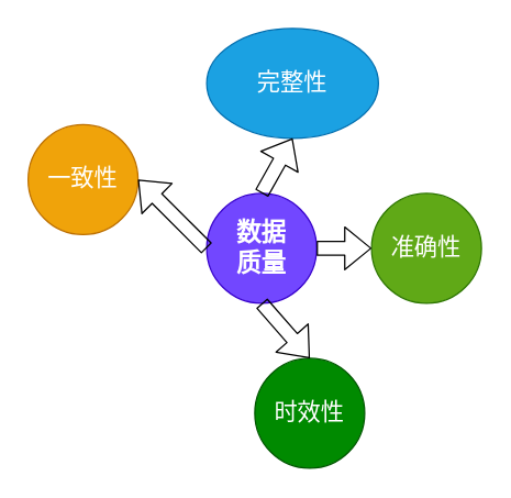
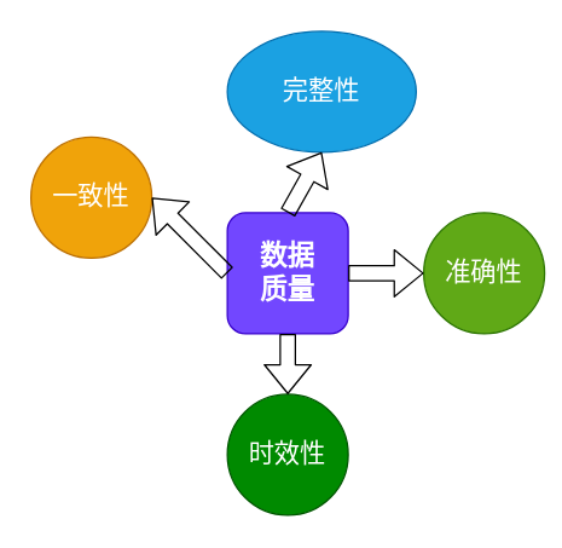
- <mxCell id="3" value="&lt;font style=&quot;font-size: 18px&quot;&gt;&lt;b&gt;数据&lt;br&gt;质量&lt;/b&gt;&lt;/font&gt;" style="ellipse;whiteSpace=wrap;html=1;aspect=fixed;fillColor=#7247FF;strokeColor=#3700CC;fontColor=#ffffff;" vertex="1" parent="1"><mxGeometry x="150" y="140" width="80" height="80" as="geometry" /></mxCell>
+ <mxCell id="3" value="&lt;font style=&quot;font-size: 18px&quot;&gt;&lt;b&gt;数据&lt;br&gt;质量&lt;/b&gt;&lt;/font&gt;" style="whiteSpace=wrap;html=1;aspect=fixed;fillColor=#7247FF;strokeColor=#3700CC;fontColor=#ffffff;rounded=1;" vertex="1" parent="1"><mxGeometry x="150" y="140" width="80" height="80" as="geometry" /></mxCell>
- <mxCell id="5" value="&lt;font style=&quot;font-size: 17px&quot;&gt;准确性&lt;/font&gt;" style="ellipse;whiteSpace=wrap;html=1;aspect=fixed;fillColor=#60a917;strokeColor=#2D7600;fontColor=#ffffff;" vertex="1" parent="1"><mxGeometry x="270" y="140" width="80" height="80" as="geometry" /></mxCell>
+ <mxCell id="5" value="&lt;font style=&quot;font-size: 17px&quot;&gt;准确性&lt;/font&gt;" style="ellipse;whiteSpace=wrap;html=1;aspect=fixed;fillColor=#60a917;strokeColor=#2D7600;fontColor=#ffffff;" vertex="1" parent="1"><mxGeometry x="280" y="140" width="80" height="80" as="geometry" /></mxCell>
- <mxCell id="6" value="&lt;font style=&quot;font-size: 17px&quot;&gt;时效性&lt;/font&gt;" style="ellipse;whiteSpace=wrap;html=1;aspect=fixed;fillColor=#008a00;strokeColor=#005700;fontColor=#ffffff;" vertex="1" parent="1"><mxGeometry x="185" y="260" width="80" height="80" as="geometry" /></mxCell>
+ <mxCell id="6" value="&lt;font style=&quot;font-size: 17px&quot;&gt;时效性&lt;/font&gt;" style="ellipse;whiteSpace=wrap;html=1;aspect=fixed;fillColor=#008a00;strokeColor=#005700;fontColor=#ffffff;" vertex="1" parent="1"><mxGeometry x="150" y="260" width="80" height="80" as="geometry" /></mxCell>
